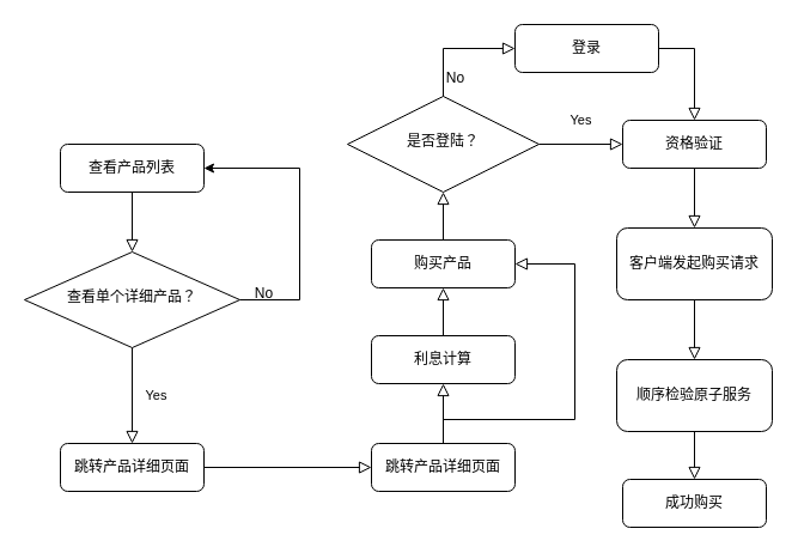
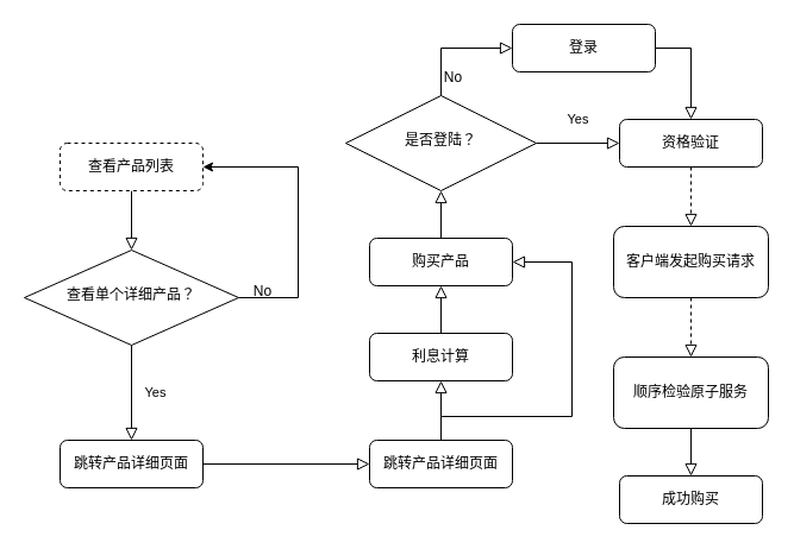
- <mxCell id="3" value="查看产品列表" style="rounded=1;whiteSpace=wrap;html=1;fontSize=12;glass=0;strokeWidth=1;shadow=0;" parent="1" vertex="1"><mxGeometry x="50" y="120" width="120" height="40" as="geometry" /></mxCell>
+ <mxCell id="3" value="查看产品列表" style="rounded=1;whiteSpace=wrap;html=1;fontSize=12;glass=0;strokeWidth=1;shadow=0;dashed=1;" parent="1" vertex="1"><mxGeometry x="50" y="120" width="120" height="40" as="geometry" /></mxCell>
- <mxCell id="19" value="" style="rounded=0;html=1;jettySize=auto;orthogonalLoop=1;fontSize=11;endArrow=block;endFill=0;endSize=8;strokeWidth=1;shadow=0;labelBackgroundColor=none;edgeStyle=orthogonalEdgeStyle;exitX=0.5;exitY=1;exitDx=0;exitDy=0;entryX=0.5;entryY=0;entryDx=0;entryDy=0;" edge="1" parent="1" source="17" target="20"><mxGeometry relative="1" as="geometry"><mxPoint x="380" y="280" as="sourcePoint" /><mxPoint x="580" y="220" as="targetPoint" /></mxGeometry></mxCell>
+ <mxCell id="19" value="" style="rounded=0;html=1;jettySize=auto;orthogonalLoop=1;fontSize=11;endArrow=block;endFill=0;endSize=8;strokeWidth=1;shadow=0;labelBackgroundColor=none;edgeStyle=orthogonalEdgeStyle;exitX=0.5;exitY=1;exitDx=0;exitDy=0;entryX=0.5;entryY=0;entryDx=0;entryDy=0;dashed=1;" edge="1" parent="1" source="17" target="20"><mxGeometry relative="1" as="geometry"><mxPoint x="380" y="280" as="sourcePoint" /><mxPoint x="580" y="220" as="targetPoint" /></mxGeometry></mxCell>
- <mxCell id="26" value="" style="rounded=0;html=1;jettySize=auto;orthogonalLoop=1;fontSize=11;endArrow=block;endFill=0;endSize=8;strokeWidth=1;shadow=0;labelBackgroundColor=none;edgeStyle=orthogonalEdgeStyle;exitX=0.5;exitY=1;exitDx=0;exitDy=0;entryX=0.5;entryY=0;entryDx=0;entryDy=0;" edge="1" parent="1" source="20" target="25"><mxGeometry relative="1" as="geometry"><mxPoint x="590" y="160" as="sourcePoint" /><mxPoint x="590" y="230" as="targetPoint" /></mxGeometry></mxCell>
+ <mxCell id="26" value="" style="rounded=0;html=1;jettySize=auto;orthogonalLoop=1;fontSize=11;endArrow=block;endFill=0;endSize=8;strokeWidth=1;shadow=0;labelBackgroundColor=none;edgeStyle=orthogonalEdgeStyle;exitX=0.5;exitY=1;exitDx=0;exitDy=0;entryX=0.5;entryY=0;entryDx=0;entryDy=0;dashed=1;" edge="1" parent="1" source="20" target="25"><mxGeometry relative="1" as="geometry"><mxPoint x="590" y="160" as="sourcePoint" /><mxPoint x="590" y="230" as="targetPoint" /></mxGeometry></mxCell>
